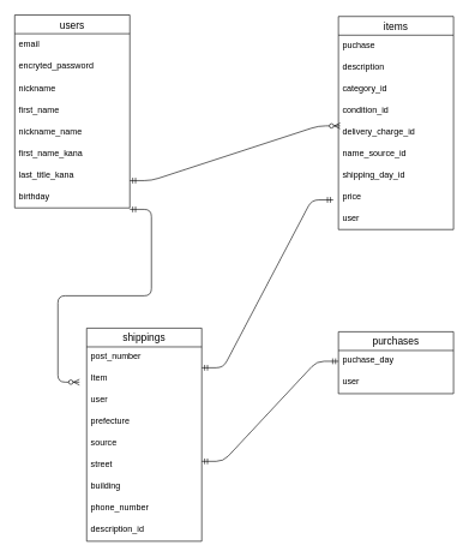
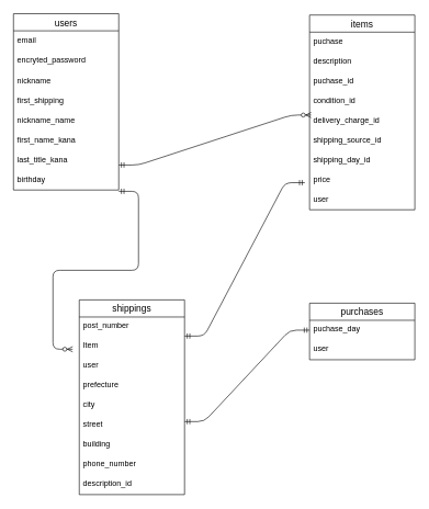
- <mxCell id="14" value="category_id" style="text;strokeColor=none;fillColor=none;spacingLeft=4;spacingRight=4;overflow=hidden;rotatable=0;points=[[0,0.5],[1,0.5]];portConstraint=eastwest;fontSize=12;" parent="11" vertex="1"><mxGeometry y="86" width="160" height="30" as="geometry" /></mxCell>
+ <mxCell id="14" value="puchase_id" style="text;strokeColor=none;fillColor=none;spacingLeft=4;spacingRight=4;overflow=hidden;rotatable=0;points=[[0,0.5],[1,0.5]];portConstraint=eastwest;fontSize=12;" parent="11" vertex="1"><mxGeometry y="86" width="160" height="30" as="geometry" /></mxCell>
- <mxCell id="6" value="first_name" style="text;strokeColor=none;fillColor=none;spacingLeft=4;spacingRight=4;overflow=hidden;rotatable=0;points=[[0,0.5],[1,0.5]];portConstraint=eastwest;fontSize=12;" parent="2" vertex="1"><mxGeometry y="118" width="160" height="30" as="geometry" /></mxCell>
+ <mxCell id="6" value="first_shipping" style="text;strokeColor=none;fillColor=none;spacingLeft=4;spacingRight=4;overflow=hidden;rotatable=0;points=[[0,0.5],[1,0.5]];portConstraint=eastwest;fontSize=12;" parent="2" vertex="1"><mxGeometry y="118" width="160" height="30" as="geometry" /></mxCell>
- <mxCell id="17" value="name_source_id" style="text;strokeColor=none;fillColor=none;spacingLeft=4;spacingRight=4;overflow=hidden;rotatable=0;points=[[0,0.5],[1,0.5]];portConstraint=eastwest;fontSize=12;" parent="11" vertex="1"><mxGeometry y="176" width="160" height="30" as="geometry" /></mxCell>
+ <mxCell id="17" value="shipping_source_id" style="text;strokeColor=none;fillColor=none;spacingLeft=4;spacingRight=4;overflow=hidden;rotatable=0;points=[[0,0.5],[1,0.5]];portConstraint=eastwest;fontSize=12;" parent="11" vertex="1"><mxGeometry y="176" width="160" height="30" as="geometry" /></mxCell>
- <mxCell id="29" value="source" style="text;strokeColor=none;fillColor=none;spacingLeft=4;spacingRight=4;overflow=hidden;rotatable=0;points=[[0,0.5],[1,0.5]];portConstraint=eastwest;fontSize=12;" parent="24" vertex="1"><mxGeometry y="146" width="160" height="30" as="geometry" /></mxCell>
+ <mxCell id="29" value="city" style="text;strokeColor=none;fillColor=none;spacingLeft=4;spacingRight=4;overflow=hidden;rotatable=0;points=[[0,0.5],[1,0.5]];portConstraint=eastwest;fontSize=12;" parent="24" vertex="1"><mxGeometry y="146" width="160" height="30" as="geometry" /></mxCell>
